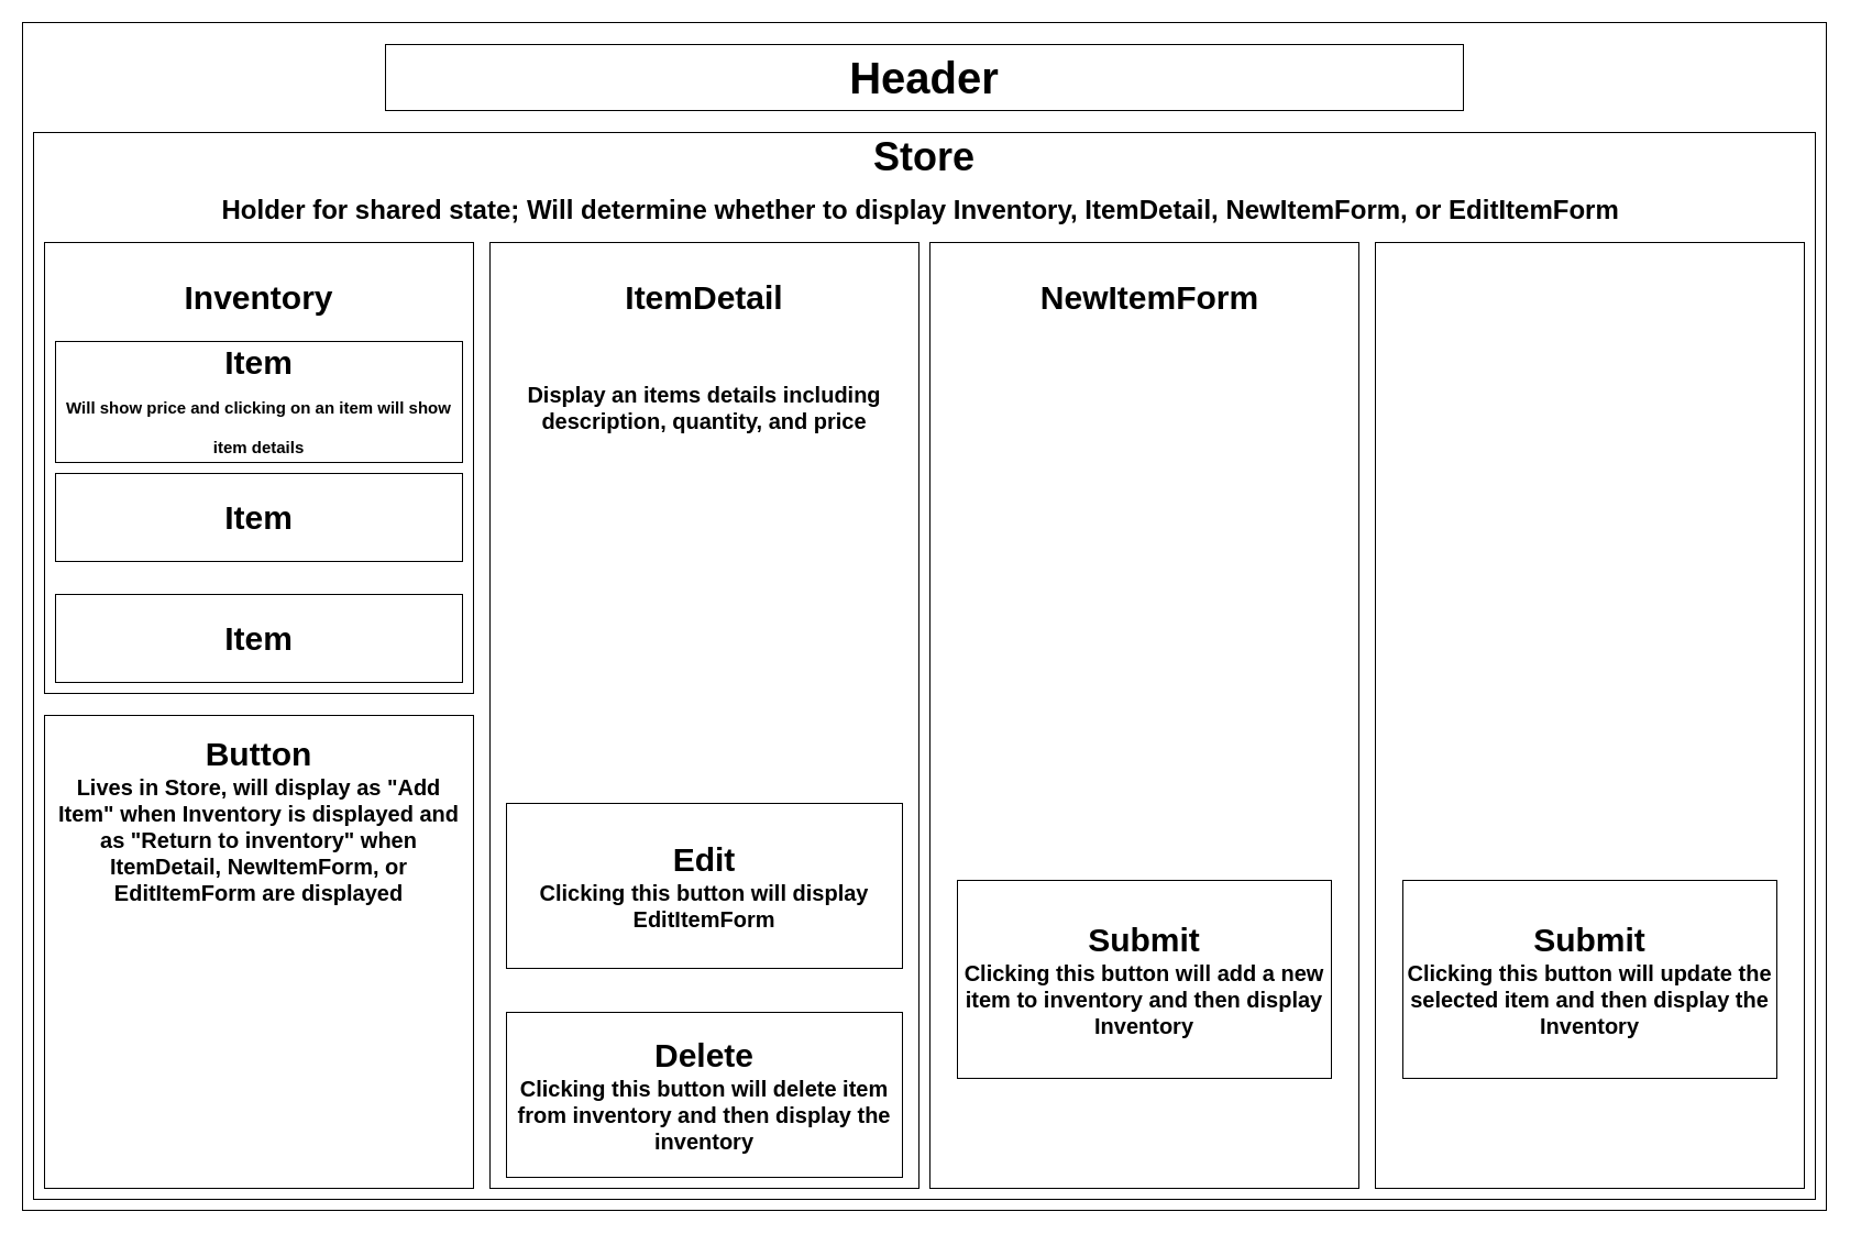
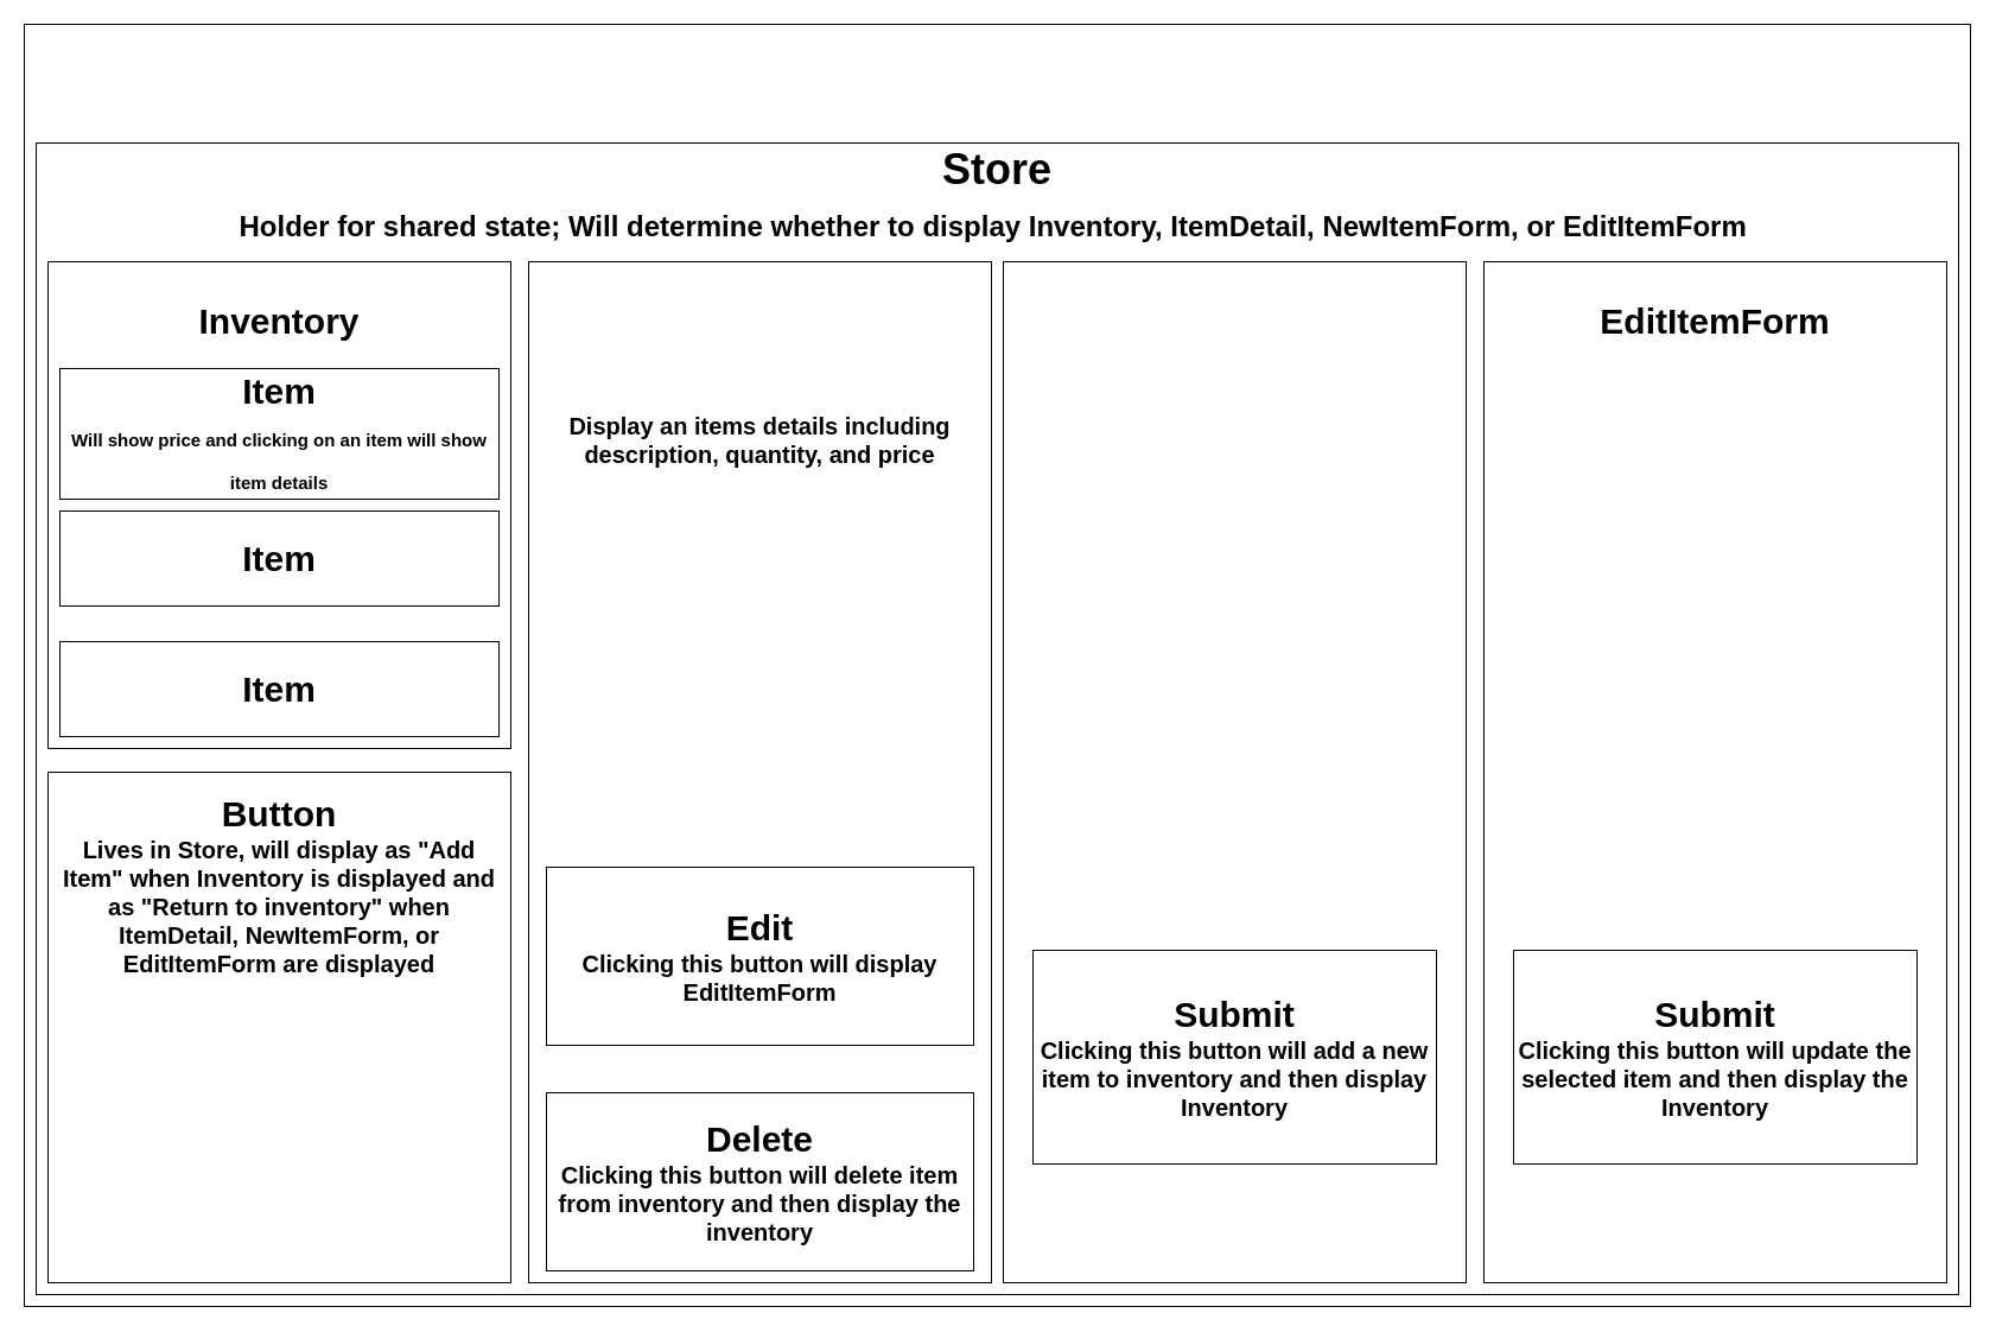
- <mxCell id="7" value="&lt;font style=&quot;font-size: 40px;&quot;&gt;&lt;b&gt;Header&lt;/b&gt;&lt;/font&gt;" style="rounded=0;whiteSpace=wrap;html=1;" vertex="1" parent="1"><mxGeometry x="350" y="40" width="980" height="60" as="geometry" /></mxCell>
- <mxCell id="12" value="ItemDetail" style="text;html=1;strokeColor=none;fillColor=none;align=center;verticalAlign=middle;whiteSpace=wrap;rounded=0;fontSize=30;fontStyle=1" vertex="1" parent="1"><mxGeometry x="470" y="240" width="340" height="60" as="geometry" /></mxCell>
- <mxCell id="11" value="NewItemForm" style="text;html=1;strokeColor=none;fillColor=none;align=center;verticalAlign=middle;whiteSpace=wrap;rounded=0;fontSize=30;fontStyle=1" vertex="1" parent="1"><mxGeometry x="875" y="240" width="340" height="60" as="geometry" /></mxCell>
+ <mxCell id="13" value="EditItemForm" style="text;html=1;strokeColor=none;fillColor=none;align=center;verticalAlign=middle;whiteSpace=wrap;rounded=0;fontSize=30;fontStyle=1" vertex="1" parent="1"><mxGeometry x="1275" y="240" width="340" height="60" as="geometry" /></mxCell>
